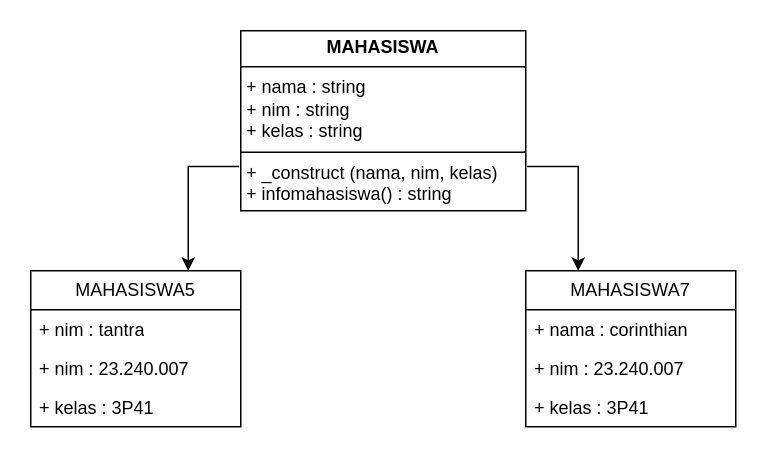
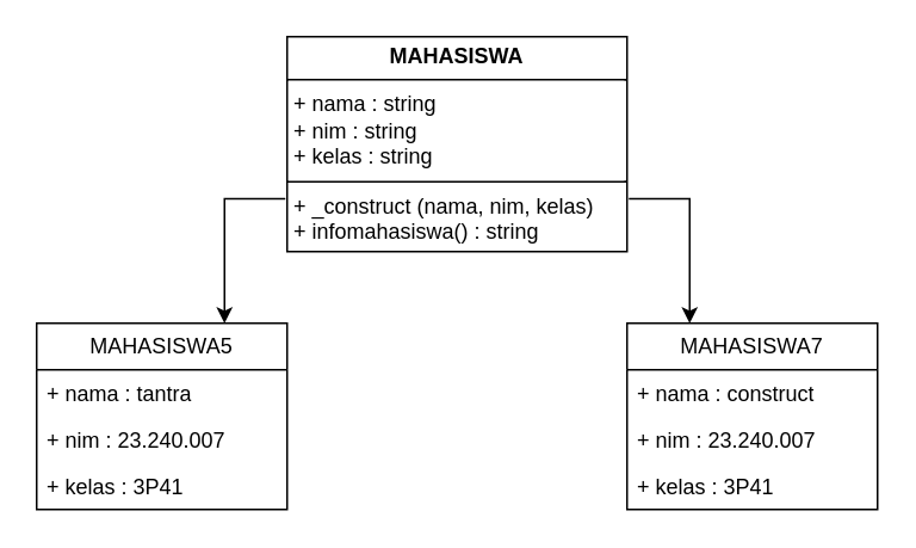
- <mxCell id="3" value="+ nim : tantra" style="text;strokeColor=none;fillColor=none;align=left;verticalAlign=top;spacingLeft=4;spacingRight=4;overflow=hidden;rotatable=0;points=[[0,0.5],[1,0.5]];portConstraint=eastwest;whiteSpace=wrap;html=1;" vertex="1" parent="2"><mxGeometry y="26" width="140" height="26" as="geometry" /></mxCell>
+ <mxCell id="3" value="+ nama : tantra" style="text;strokeColor=none;fillColor=none;align=left;verticalAlign=top;spacingLeft=4;spacingRight=4;overflow=hidden;rotatable=0;points=[[0,0.5],[1,0.5]];portConstraint=eastwest;whiteSpace=wrap;html=1;" vertex="1" parent="2"><mxGeometry y="26" width="140" height="26" as="geometry" /></mxCell>
- <mxCell id="10" value="+ nama : corinthian" style="text;strokeColor=none;fillColor=none;align=left;verticalAlign=top;spacingLeft=4;spacingRight=4;overflow=hidden;rotatable=0;points=[[0,0.5],[1,0.5]];portConstraint=eastwest;whiteSpace=wrap;html=1;" vertex="1" parent="9"><mxGeometry y="26" width="140" height="26" as="geometry" /></mxCell>
+ <mxCell id="10" value="+ nama : construct" style="text;strokeColor=none;fillColor=none;align=left;verticalAlign=top;spacingLeft=4;spacingRight=4;overflow=hidden;rotatable=0;points=[[0,0.5],[1,0.5]];portConstraint=eastwest;whiteSpace=wrap;html=1;" vertex="1" parent="9"><mxGeometry y="26" width="140" height="26" as="geometry" /></mxCell>
